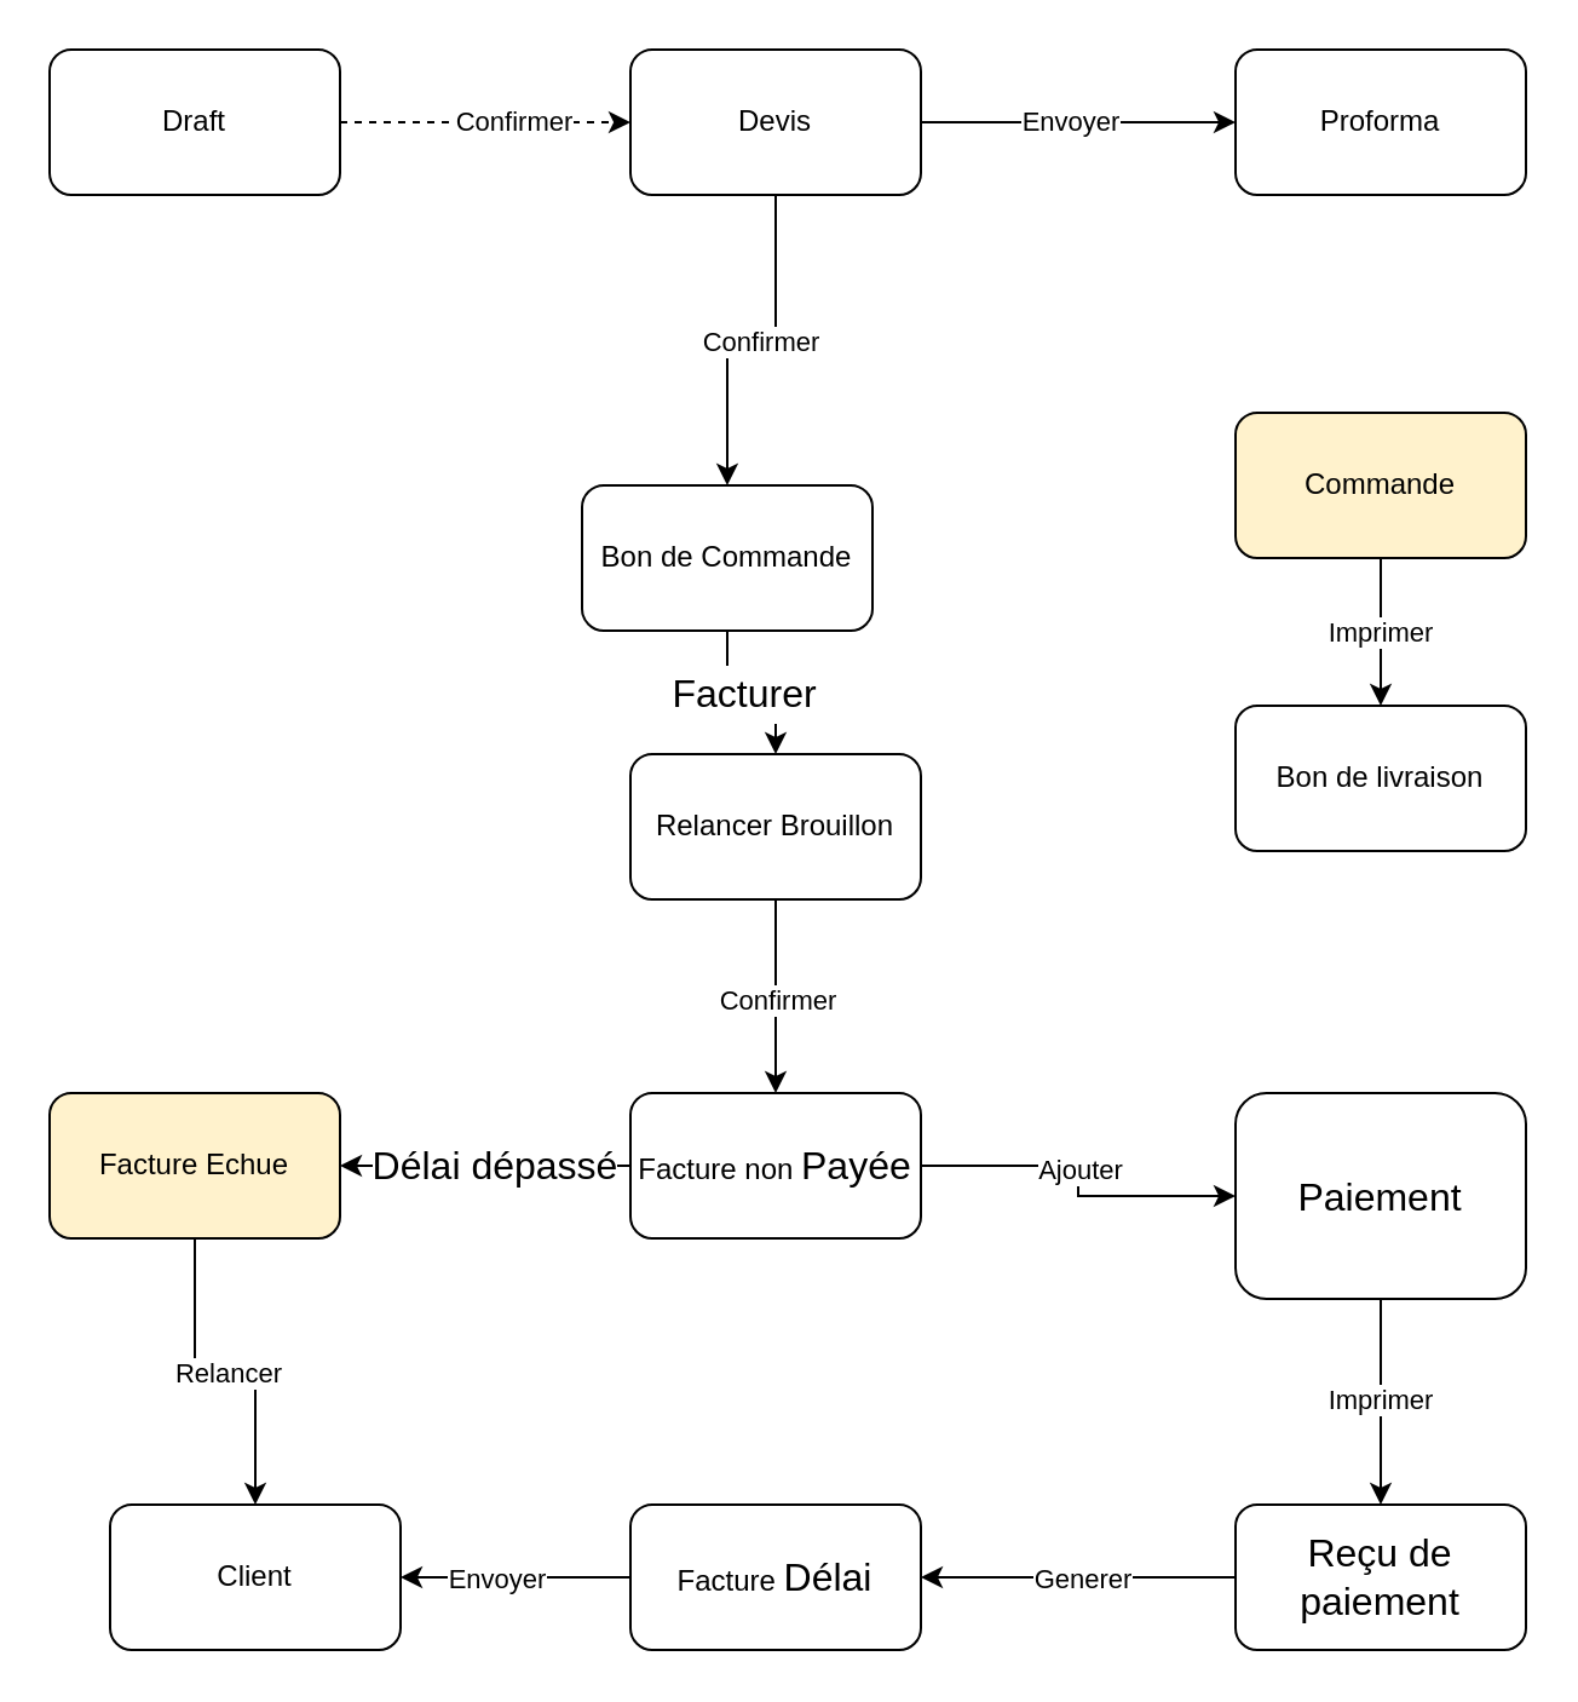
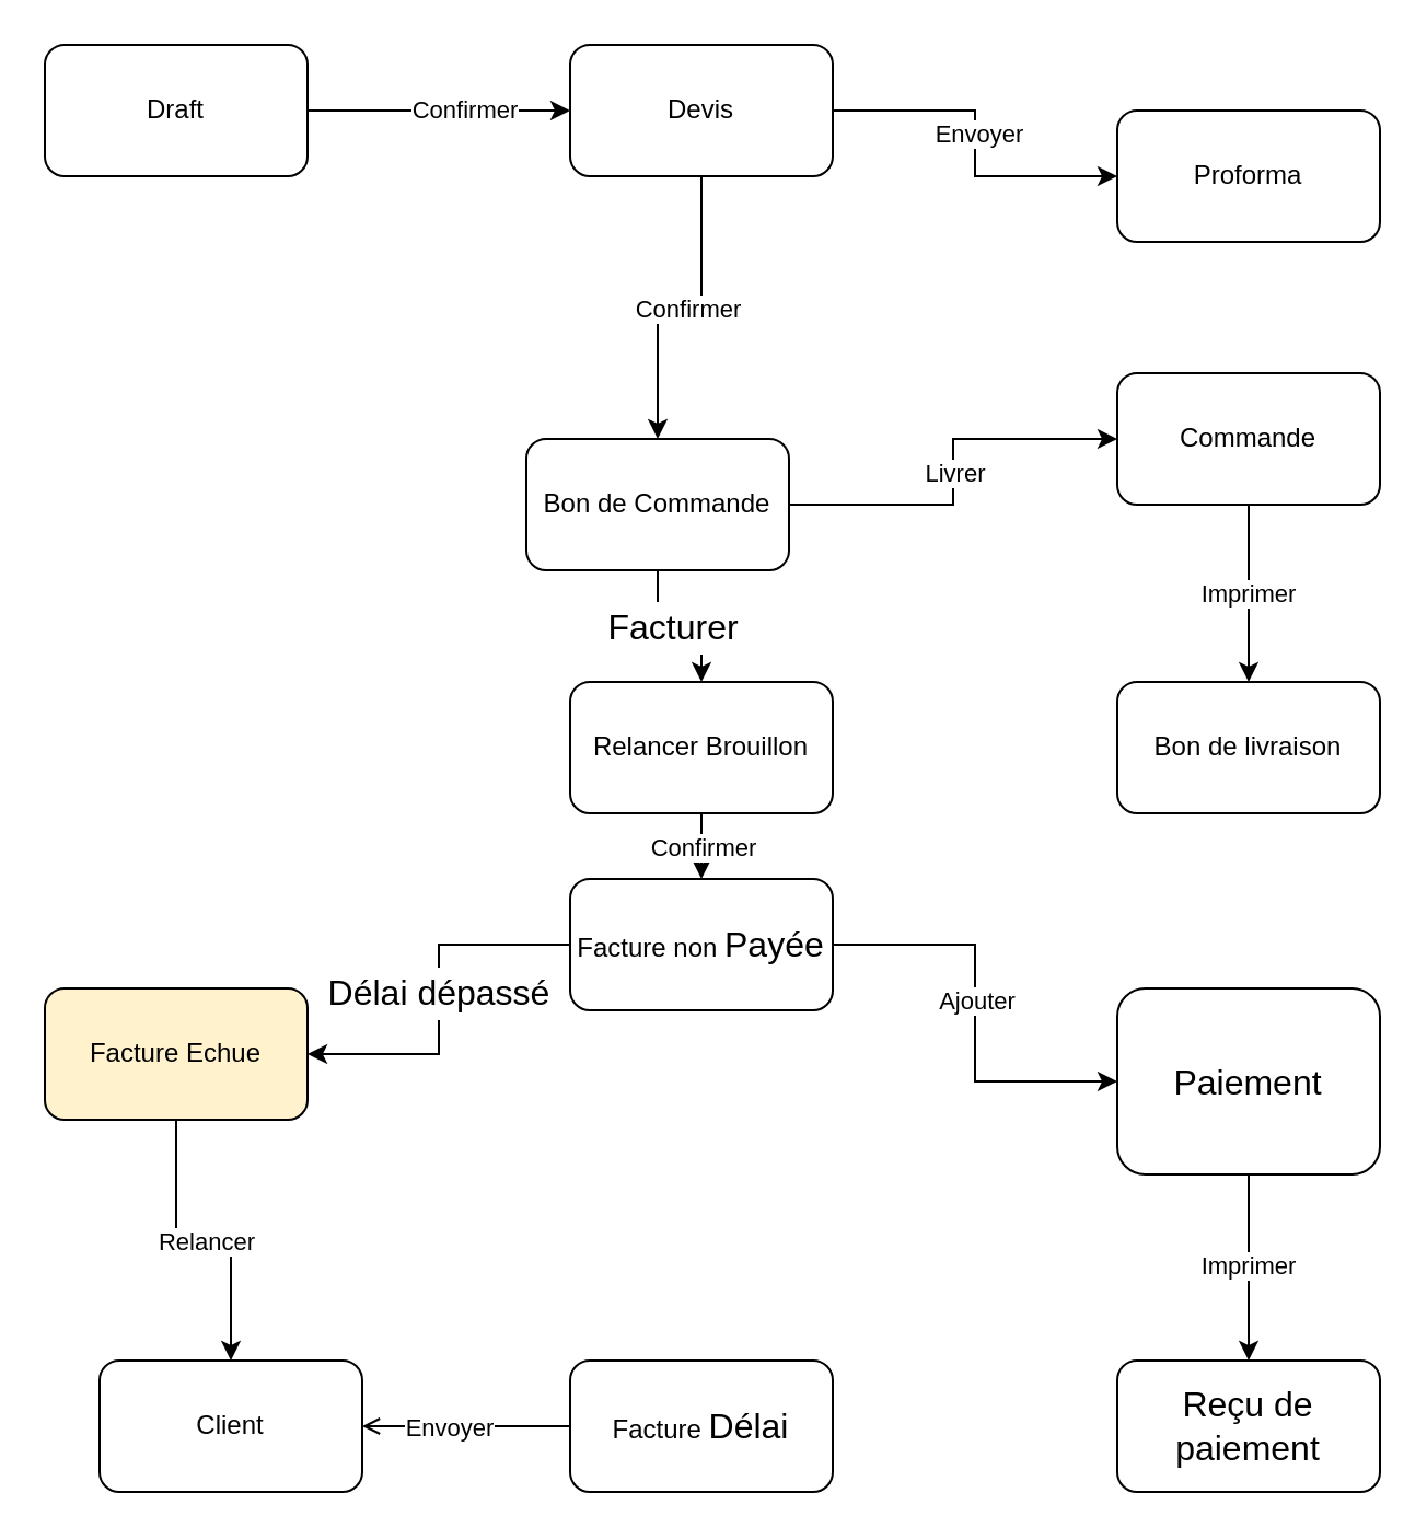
- <mxCell id="2" style="edgeStyle=orthogonalEdgeStyle;rounded=0;orthogonalLoop=1;jettySize=auto;html=1;exitX=1;exitY=0.5;exitDx=0;exitDy=0;entryX=0;entryY=0.5;entryDx=0;entryDy=0;dashed=1;" edge="1" parent="1" source="4" target="9"><mxGeometry relative="1" as="geometry" /></mxCell>
+ <mxCell id="2" style="edgeStyle=orthogonalEdgeStyle;rounded=0;orthogonalLoop=1;jettySize=auto;html=1;exitX=1;exitY=0.5;exitDx=0;exitDy=0;entryX=0;entryY=0.5;entryDx=0;entryDy=0;" edge="1" parent="1" source="4" target="9"><mxGeometry relative="1" as="geometry" /></mxCell>
- <mxCell id="10" value="Proforma" style="rounded=1;whiteSpace=wrap;html=1;" vertex="1" parent="1"><mxGeometry x="510" y="20" width="120" height="60" as="geometry" /></mxCell>
+ <mxCell id="10" value="Proforma" style="rounded=1;whiteSpace=wrap;html=1;" vertex="1" parent="1"><mxGeometry x="510" y="50" width="120" height="60" as="geometry" /></mxCell>
- <mxCell id="18" value="Commande" style="rounded=1;whiteSpace=wrap;html=1;fillColor=#fff2cc;" vertex="1" parent="1"><mxGeometry x="510" y="170" width="120" height="60" as="geometry" /></mxCell>
+ <mxCell id="18" value="Commande" style="rounded=1;whiteSpace=wrap;html=1;" vertex="1" parent="1"><mxGeometry x="510" y="170" width="120" height="60" as="geometry" /></mxCell>
+ <mxCell id="11" style="edgeStyle=orthogonalEdgeStyle;rounded=0;orthogonalLoop=1;jettySize=auto;html=1;exitX=1;exitY=0.5;exitDx=0;exitDy=0;entryX=0;entryY=0.5;entryDx=0;entryDy=0;" edge="1" parent="1" source="15" target="18"><mxGeometry relative="1" as="geometry" /></mxCell>
+ <mxCell id="12" value="Livrer" style="edgeLabel;html=1;align=center;verticalAlign=middle;resizable=0;points=[];" vertex="1" connectable="0" parent="11"><mxGeometry x="-0.003" relative="1" as="geometry"><mxPoint as="offset" /></mxGeometry></mxCell>
- <mxCell id="37" value="Bon de livraison" style="rounded=1;whiteSpace=wrap;html=1;" vertex="1" parent="1"><mxGeometry x="510" y="291" width="120" height="60" as="geometry" /></mxCell>
+ <mxCell id="37" value="Bon de livraison" style="rounded=1;whiteSpace=wrap;html=1;" vertex="1" parent="1"><mxGeometry x="510" y="311" width="120" height="60" as="geometry" /></mxCell>
- <mxCell id="26" value="Facture non&amp;nbsp;&lt;span style=&quot;font-size:12.0pt;mso-bidi-font-size:&lt;br/&gt;11.0pt;line-height:150%;font-family:&amp;quot;Calibri&amp;quot;,sans-serif;mso-ascii-theme-font:&lt;br/&gt;minor-latin;mso-fareast-font-family:Calibri;mso-fareast-theme-font:minor-latin;&lt;br/&gt;mso-hansi-theme-font:minor-latin;mso-bidi-font-family:&amp;quot;Times New Roman&amp;quot;;&lt;br/&gt;mso-bidi-theme-font:minor-bidi;mso-ansi-language:FR;mso-fareast-language:EN-US;&lt;br/&gt;mso-bidi-language:AR-SA&quot; lang=&quot;FR&quot;&gt;Payée&lt;/span&gt;" style="rounded=1;whiteSpace=wrap;html=1;" vertex="1" parent="1"><mxGeometry x="260" y="451" width="120" height="60" as="geometry" /></mxCell>
+ <mxCell id="26" value="Facture non&amp;nbsp;&lt;span style=&quot;font-size:12.0pt;mso-bidi-font-size:&lt;br/&gt;11.0pt;line-height:150%;font-family:&amp;quot;Calibri&amp;quot;,sans-serif;mso-ascii-theme-font:&lt;br/&gt;minor-latin;mso-fareast-font-family:Calibri;mso-fareast-theme-font:minor-latin;&lt;br/&gt;mso-hansi-theme-font:minor-latin;mso-bidi-font-family:&amp;quot;Times New Roman&amp;quot;;&lt;br/&gt;mso-bidi-theme-font:minor-bidi;mso-ansi-language:FR;mso-fareast-language:EN-US;&lt;br/&gt;mso-bidi-language:AR-SA&quot; lang=&quot;FR&quot;&gt;Payée&lt;/span&gt;" style="rounded=1;whiteSpace=wrap;html=1;" vertex="1" parent="1"><mxGeometry x="260" y="401" width="120" height="60" as="geometry" /></mxCell>
- <mxCell id="34" style="edgeStyle=orthogonalEdgeStyle;rounded=0;orthogonalLoop=1;jettySize=auto;html=1;exitX=0;exitY=0.5;exitDx=0;exitDy=0;entryX=1;entryY=0.5;entryDx=0;entryDy=0;" edge="1" parent="1" source="36" target="33"><mxGeometry relative="1" as="geometry" /></mxCell>
+ <mxCell id="34" style="edgeStyle=orthogonalEdgeStyle;rounded=0;orthogonalLoop=1;jettySize=auto;html=1;exitX=0;exitY=0.5;exitDx=0;exitDy=0;entryX=1;entryY=0.5;entryDx=0;entryDy=0;endArrow=open;" edge="1" parent="1" source="36" target="33"><mxGeometry relative="1" as="geometry" /></mxCell>
- <mxCell id="38" style="edgeStyle=orthogonalEdgeStyle;rounded=0;orthogonalLoop=1;jettySize=auto;html=1;exitX=0;exitY=0.5;exitDx=0;exitDy=0;entryX=1;entryY=0.5;entryDx=0;entryDy=0;" edge="1" parent="1" source="40" target="36"><mxGeometry relative="1" as="geometry" /></mxCell>
- <mxCell id="39" value="Generer" style="edgeLabel;html=1;align=center;verticalAlign=middle;resizable=0;points=[];" vertex="1" connectable="0" parent="38"><mxGeometry x="-0.014" relative="1" as="geometry"><mxPoint as="offset" /></mxGeometry></mxCell>
